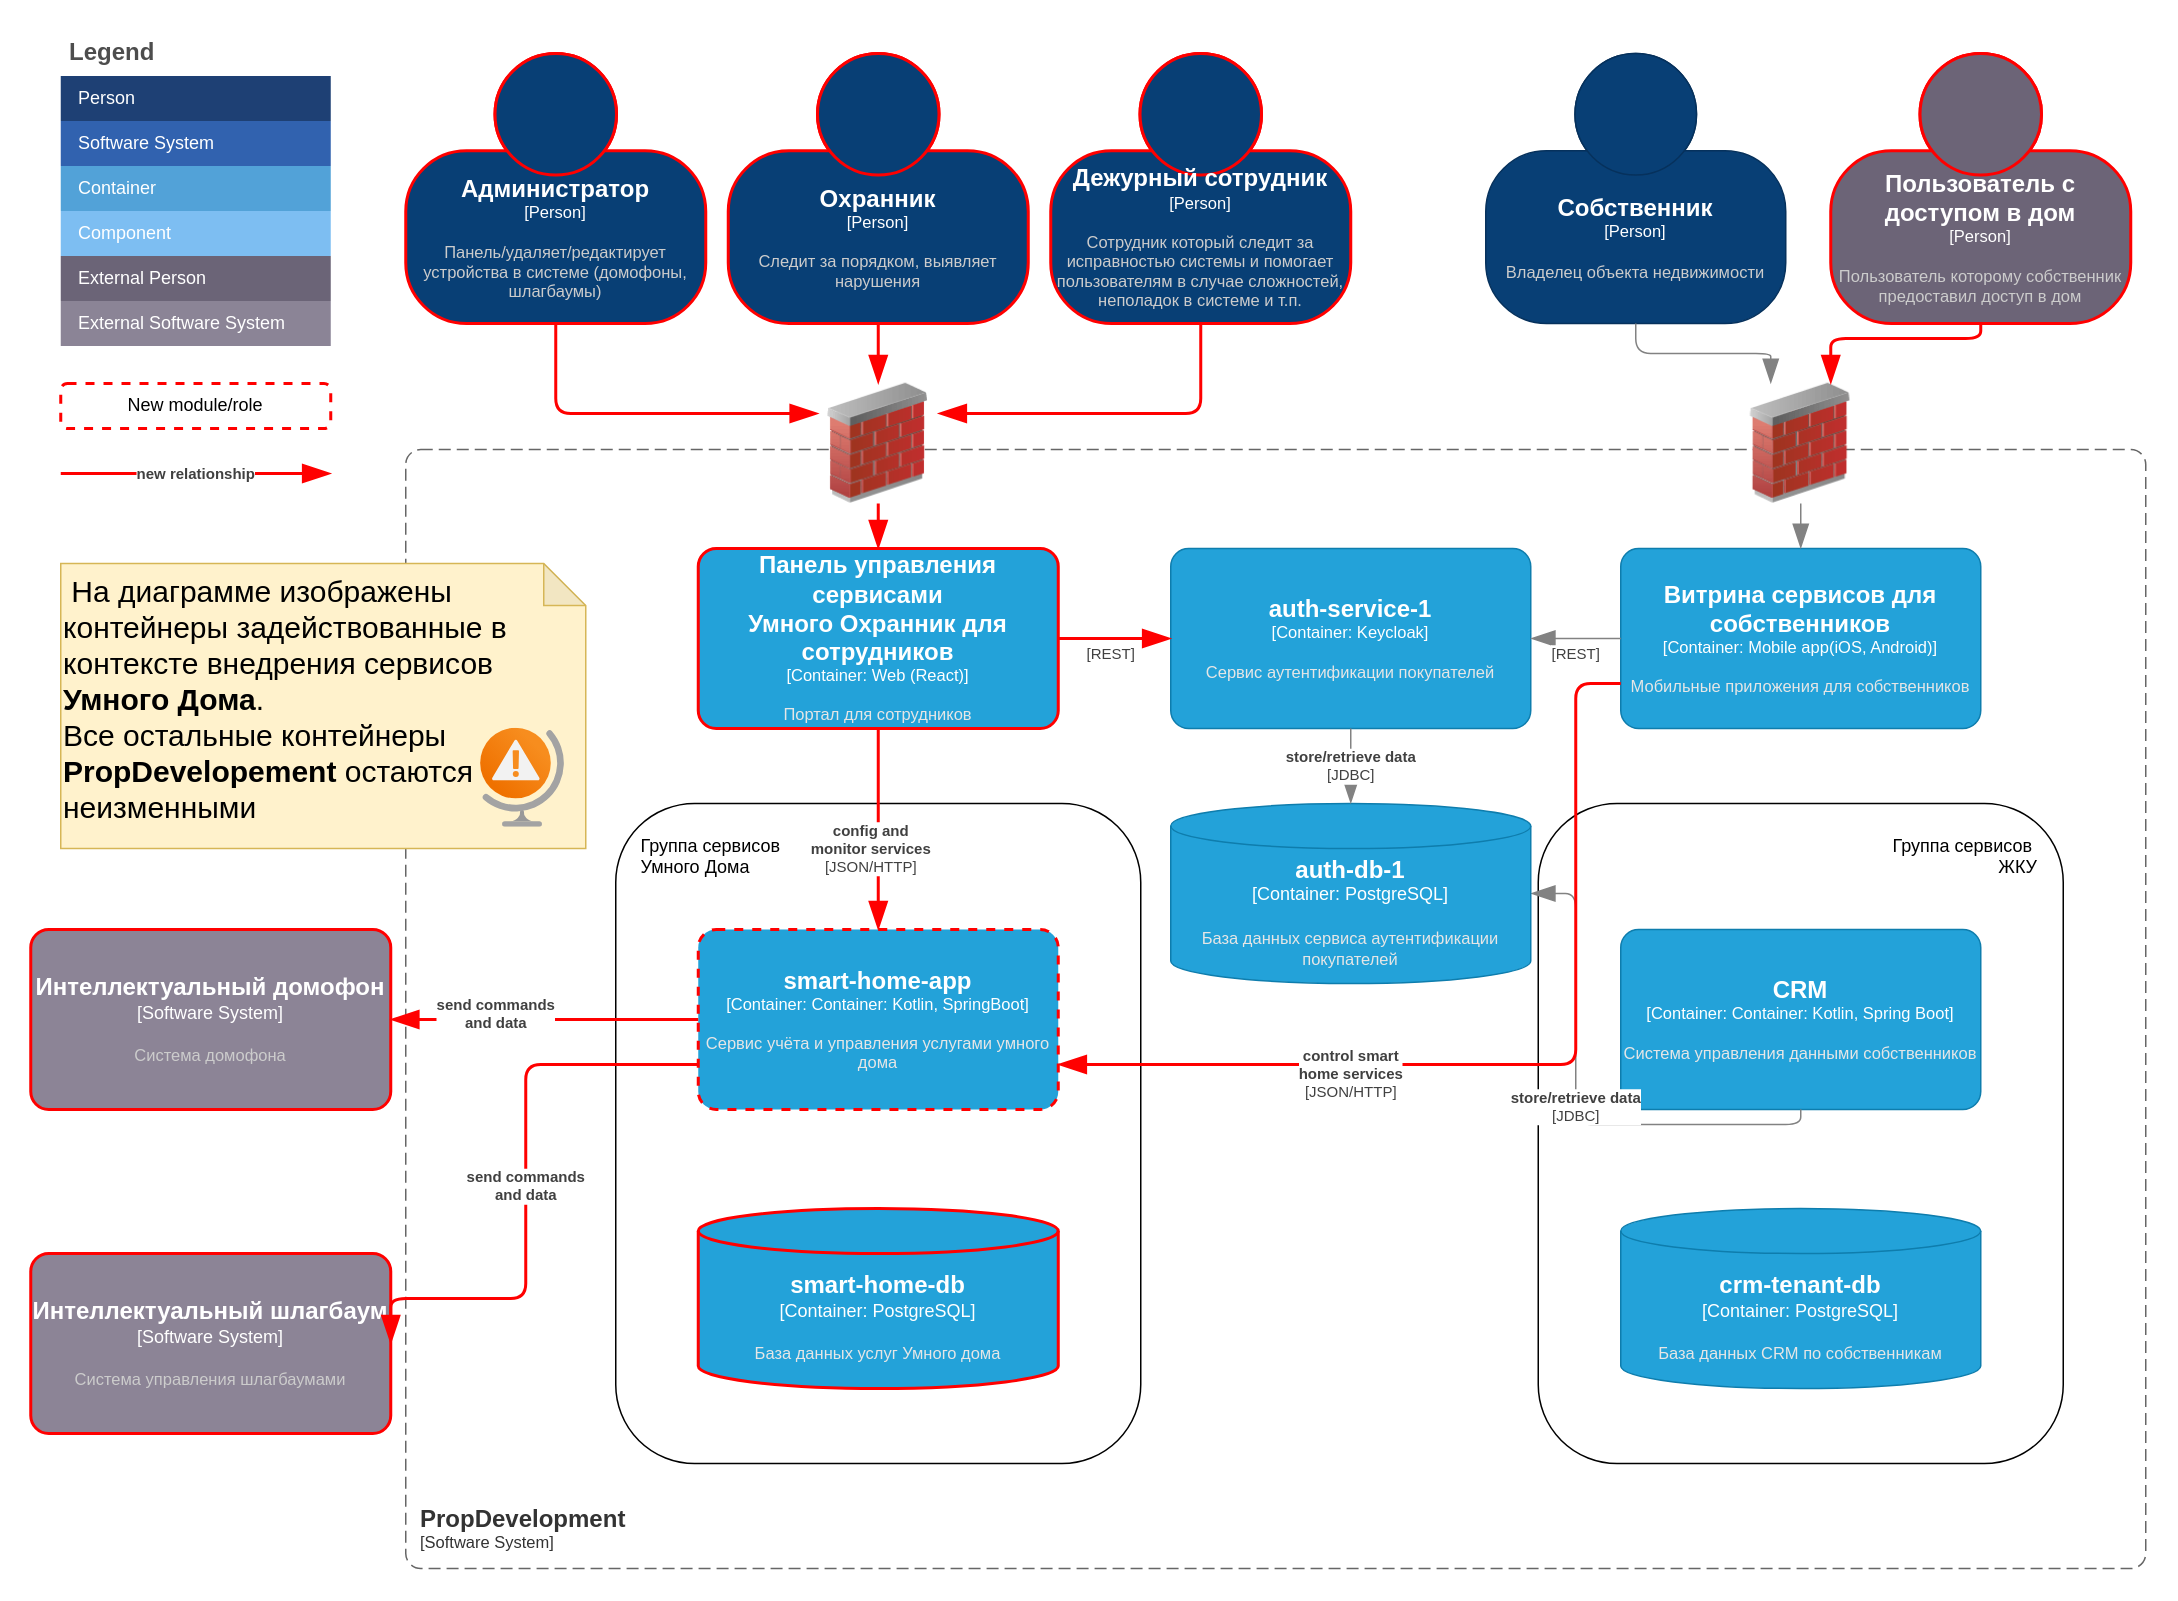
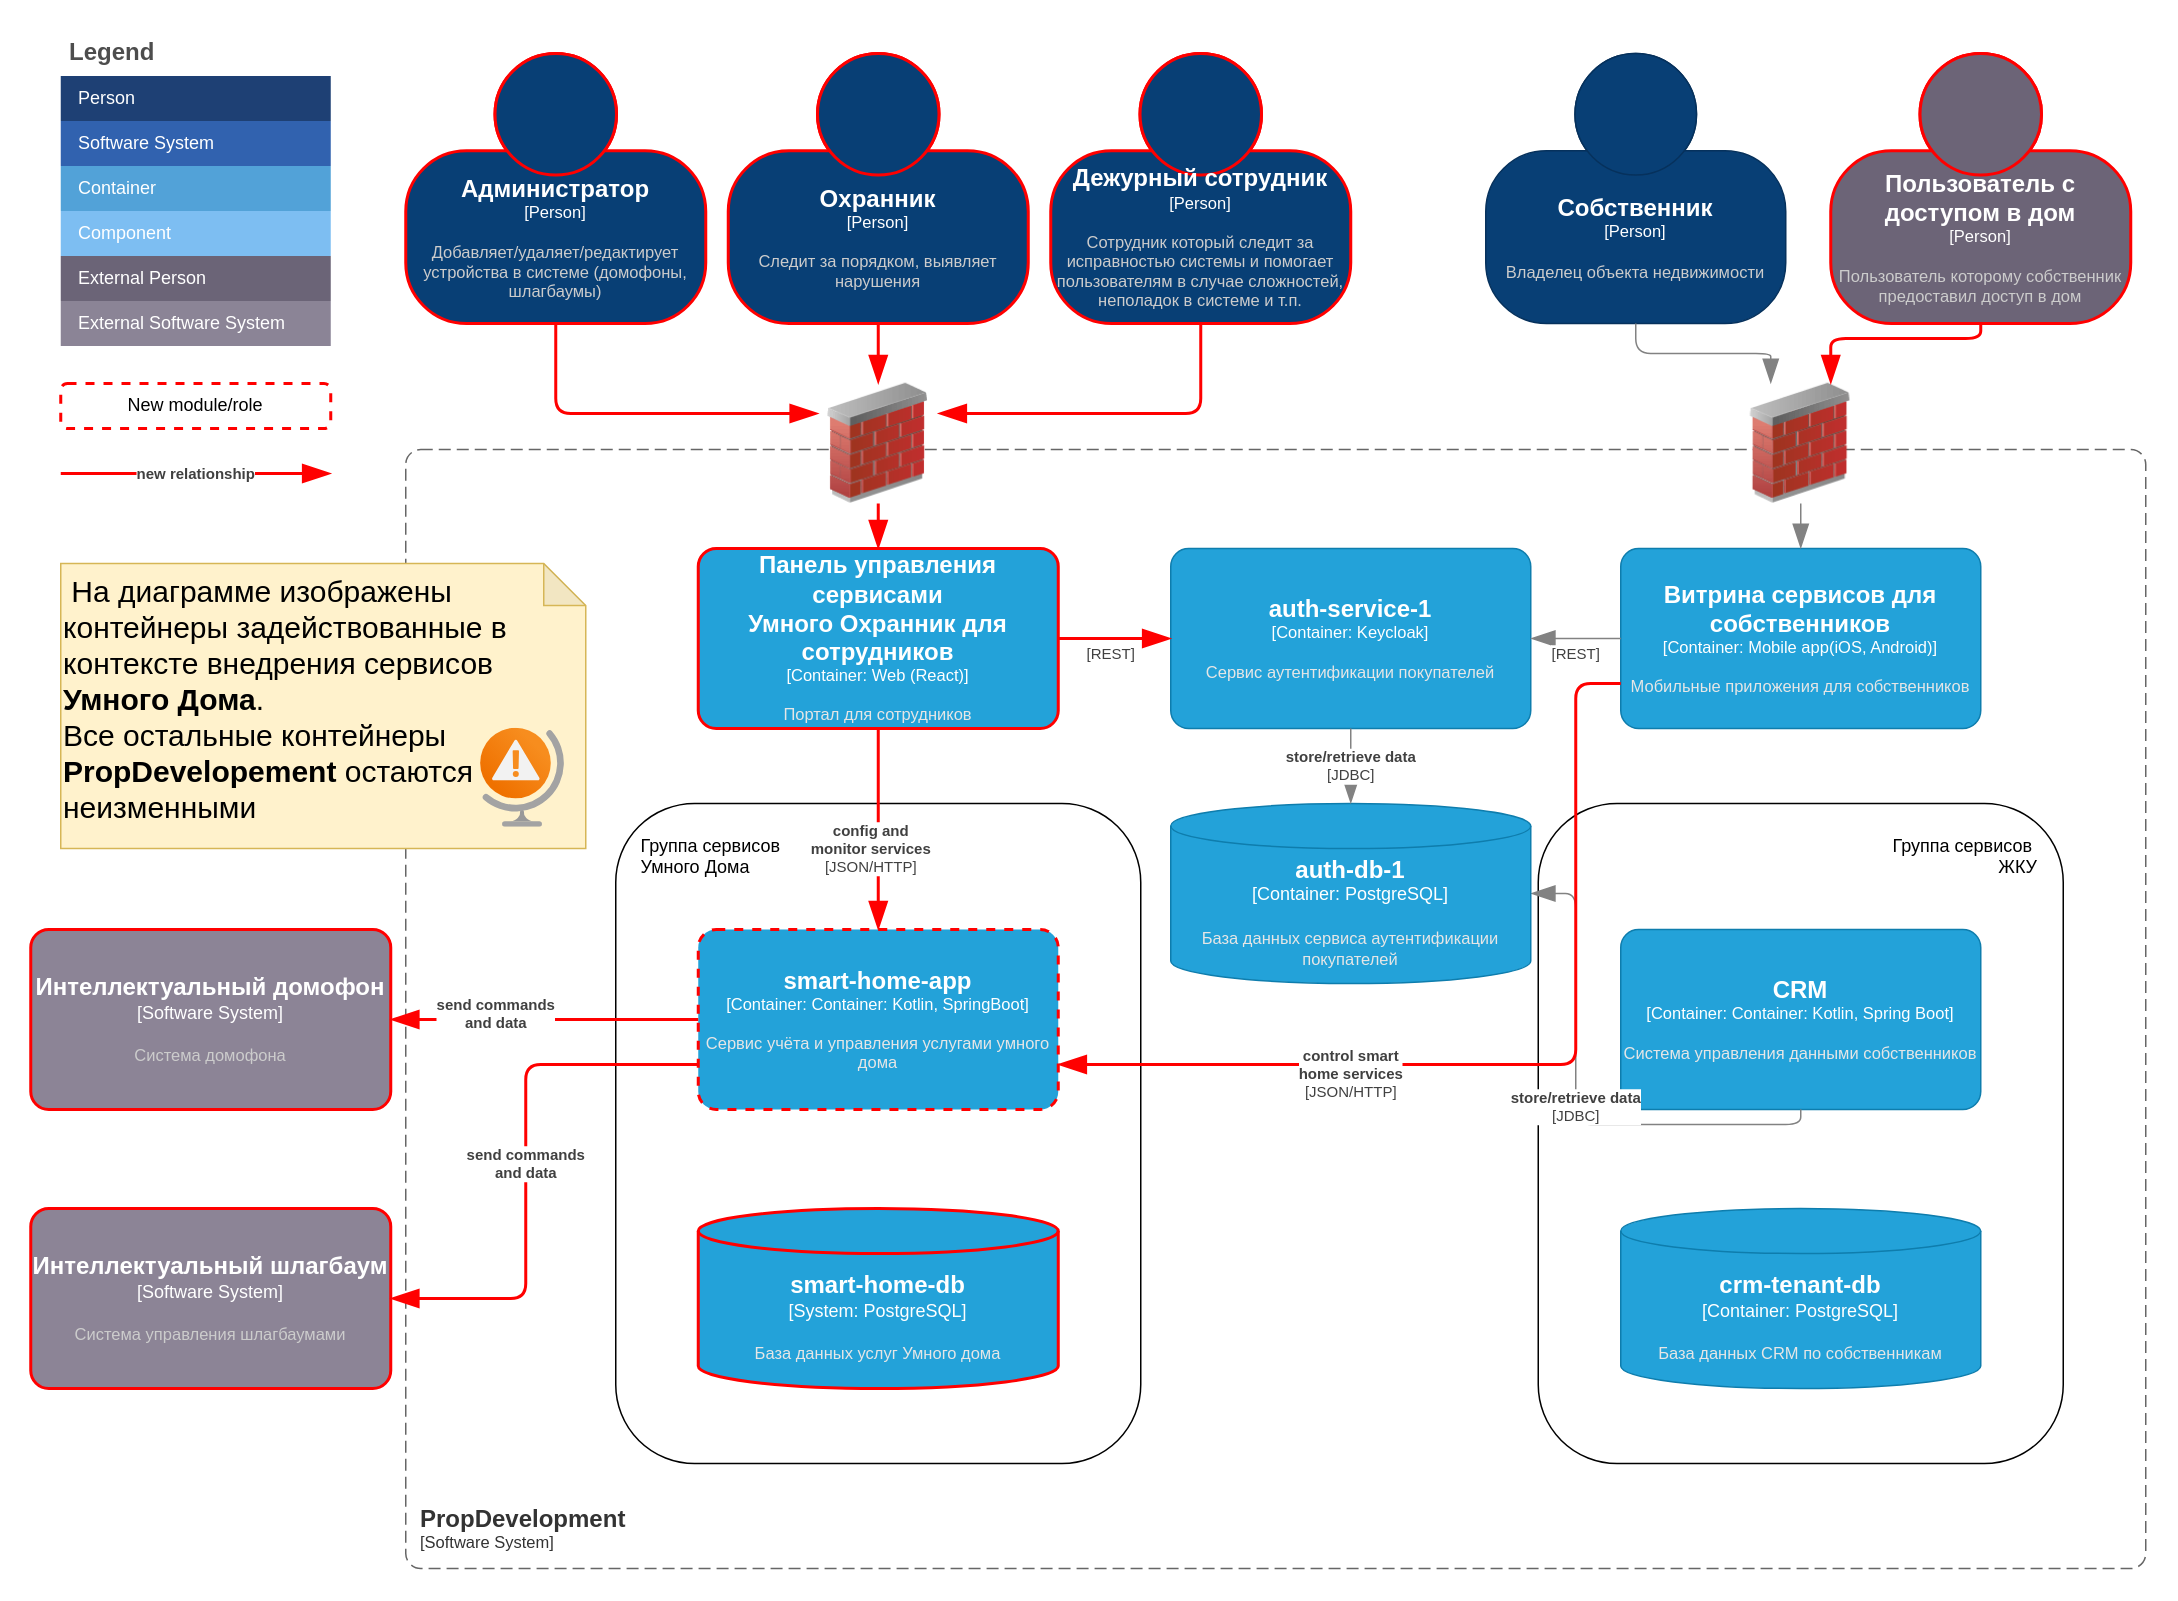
- <mxCell id="19" value="&lt;font style=&quot;font-size: 16px&quot;&gt;&lt;b&gt;Администратор&lt;/b&gt;&lt;/font&gt;&lt;div&gt;[Person]&lt;/div&gt;&lt;br&gt;&lt;div&gt;&lt;font style=&quot;font-size: 11px&quot;&gt;&lt;font color=&quot;#cccccc&quot;&gt;Панель/удаляет/редактирует устройства в системе (домофоны, шлагбаумы)&lt;/font&gt;&lt;/div&gt;" style="html=1;fontSize=11;dashed=0;whiteSpace=wrap;fillColor=#083F75;strokeColor=#FF0000;fontColor=#ffffff;shape=mxgraph.c4.person2;align=center;metaEdit=1;points=[[0.5,0,0],[1,0.5,0],[1,0.75,0],[0.75,1,0],[0.5,1,0],[0.25,1,0],[0,0.75,0],[0,0.5,0]];resizable=0;strokeWidth=2;" vertex="1" parent="1"><mxGeometry x="270" y="35" width="200" height="180" as="geometry" /></mxCell>
+ <mxCell id="19" value="&lt;font style=&quot;font-size: 16px&quot;&gt;&lt;b&gt;Администратор&lt;/b&gt;&lt;/font&gt;&lt;div&gt;[Person]&lt;/div&gt;&lt;br&gt;&lt;div&gt;&lt;font style=&quot;font-size: 11px&quot;&gt;&lt;font color=&quot;#cccccc&quot;&gt;Добавляет/удаляет/редактирует устройства в системе (домофоны, шлагбаумы)&lt;/font&gt;&lt;/div&gt;" style="html=1;fontSize=11;dashed=0;whiteSpace=wrap;fillColor=#083F75;strokeColor=#FF0000;fontColor=#ffffff;shape=mxgraph.c4.person2;align=center;metaEdit=1;points=[[0.5,0,0],[1,0.5,0],[1,0.75,0],[0.75,1,0],[0.5,1,0],[0.25,1,0],[0,0.75,0],[0,0.5,0]];resizable=0;strokeWidth=2;" vertex="1" parent="1"><mxGeometry x="270" y="35" width="200" height="180" as="geometry" /></mxCell>
- <mxCell id="30" value="&lt;font style=&quot;font-size: 16px&quot;&gt;&lt;b&gt;smart-home-db&lt;/b&gt;&lt;/font&gt;&lt;div&gt;[Container:&amp;nbsp;PostgreSQL]&lt;/div&gt;&lt;br&gt;&lt;div&gt;&lt;font style=&quot;font-size: 11px&quot;&gt;&lt;font color=&quot;#E6E6E6&quot;&gt;База данных услуг Умного дома&lt;/font&gt;&lt;/div&gt;" style="shape=cylinder3;size=15;whiteSpace=wrap;html=1;boundedLbl=1;rounded=0;labelBackgroundColor=none;fillColor=#23A2D9;fontSize=12;fontColor=#ffffff;align=center;strokeColor=#FF0000;metaEdit=1;points=[[0.5,0,0],[1,0.25,0],[1,0.5,0],[1,0.75,0],[0.5,1,0],[0,0.75,0],[0,0.5,0],[0,0.25,0]];resizable=0;strokeWidth=2;" vertex="1" parent="1"><mxGeometry x="465" y="805" width="240" height="120" as="geometry" /></mxCell>
+ <mxCell id="30" value="&lt;font style=&quot;font-size: 16px&quot;&gt;&lt;b&gt;smart-home-db&lt;/b&gt;&lt;/font&gt;&lt;div&gt;[System:&amp;nbsp;PostgreSQL]&lt;/div&gt;&lt;br&gt;&lt;div&gt;&lt;font style=&quot;font-size: 11px&quot;&gt;&lt;font color=&quot;#E6E6E6&quot;&gt;База данных услуг Умного дома&lt;/font&gt;&lt;/div&gt;" style="shape=cylinder3;size=15;whiteSpace=wrap;html=1;boundedLbl=1;rounded=0;labelBackgroundColor=none;fillColor=#23A2D9;fontSize=12;fontColor=#ffffff;align=center;strokeColor=#FF0000;metaEdit=1;points=[[0.5,0,0],[1,0.25,0],[1,0.5,0],[1,0.75,0],[0.5,1,0],[0,0.75,0],[0,0.5,0],[0,0.25,0]];resizable=0;strokeWidth=2;" vertex="1" parent="1"><mxGeometry x="465" y="805" width="240" height="120" as="geometry" /></mxCell>
- <mxCell id="32" value="&lt;font style=&quot;font-size: 16px&quot;&gt;&lt;b&gt;Интеллектуальный шлагбаум&lt;/b&gt;&lt;/font&gt;&lt;div&gt;[Software System]&lt;/div&gt;&lt;br&gt;&lt;div&gt;&lt;font style=&quot;font-size: 11px&quot;&gt;&lt;font color=&quot;#cccccc&quot;&gt;Система управления шлагбаумами&lt;/font&gt;&lt;/div&gt;" style="rounded=1;whiteSpace=wrap;html=1;labelBackgroundColor=none;fillColor=#8C8496;fontColor=#ffffff;align=center;arcSize=10;strokeColor=#FF0000;metaEdit=1;resizable=0;points=[[0.25,0,0],[0.5,0,0],[0.75,0,0],[1,0.25,0],[1,0.5,0],[1,0.75,0],[0.75,1,0],[0.5,1,0],[0.25,1,0],[0,0.75,0],[0,0.5,0],[0,0.25,0]];strokeWidth=2;" vertex="1" parent="1"><mxGeometry x="20" y="835" width="240" height="120" as="geometry" /></mxCell>
+ <mxCell id="32" value="&lt;font style=&quot;font-size: 16px&quot;&gt;&lt;b&gt;Интеллектуальный шлагбаум&lt;/b&gt;&lt;/font&gt;&lt;div&gt;[Software System]&lt;/div&gt;&lt;br&gt;&lt;div&gt;&lt;font style=&quot;font-size: 11px&quot;&gt;&lt;font color=&quot;#cccccc&quot;&gt;Система управления шлагбаумами&lt;/font&gt;&lt;/div&gt;" style="rounded=1;whiteSpace=wrap;html=1;labelBackgroundColor=none;fillColor=#8C8496;fontColor=#ffffff;align=center;arcSize=10;strokeColor=#FF0000;metaEdit=1;resizable=0;points=[[0.25,0,0],[0.5,0,0],[0.75,0,0],[1,0.25,0],[1,0.5,0],[1,0.75,0],[0.75,1,0],[0.5,1,0],[0.25,1,0],[0,0.75,0],[0,0.5,0],[0,0.25,0]];strokeWidth=2;" vertex="1" parent="1"><mxGeometry x="20" y="805" width="240" height="120" as="geometry" /></mxCell>
